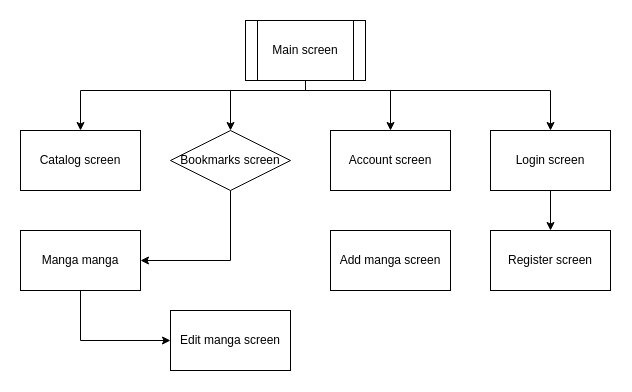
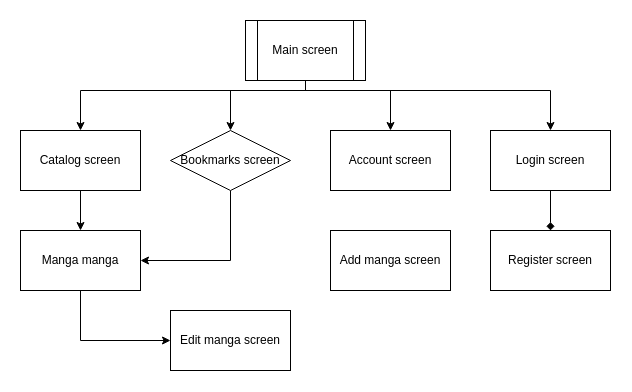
+ <mxCell id="7" value="" style="edgeStyle=orthogonalEdgeStyle;rounded=0;orthogonalLoop=1;jettySize=auto;html=1;" edge="1" parent="1" source="8" target="16"><mxGeometry relative="1" as="geometry" /></mxCell>
- <mxCell id="12" value="" style="edgeStyle=orthogonalEdgeStyle;rounded=0;orthogonalLoop=1;jettySize=auto;html=1;" edge="1" parent="1" source="13" target="14"><mxGeometry relative="1" as="geometry" /></mxCell>
+ <mxCell id="12" value="" style="edgeStyle=orthogonalEdgeStyle;rounded=0;orthogonalLoop=1;jettySize=auto;html=1;endArrow=diamond;" edge="1" parent="1" source="13" target="14"><mxGeometry relative="1" as="geometry" /></mxCell>
